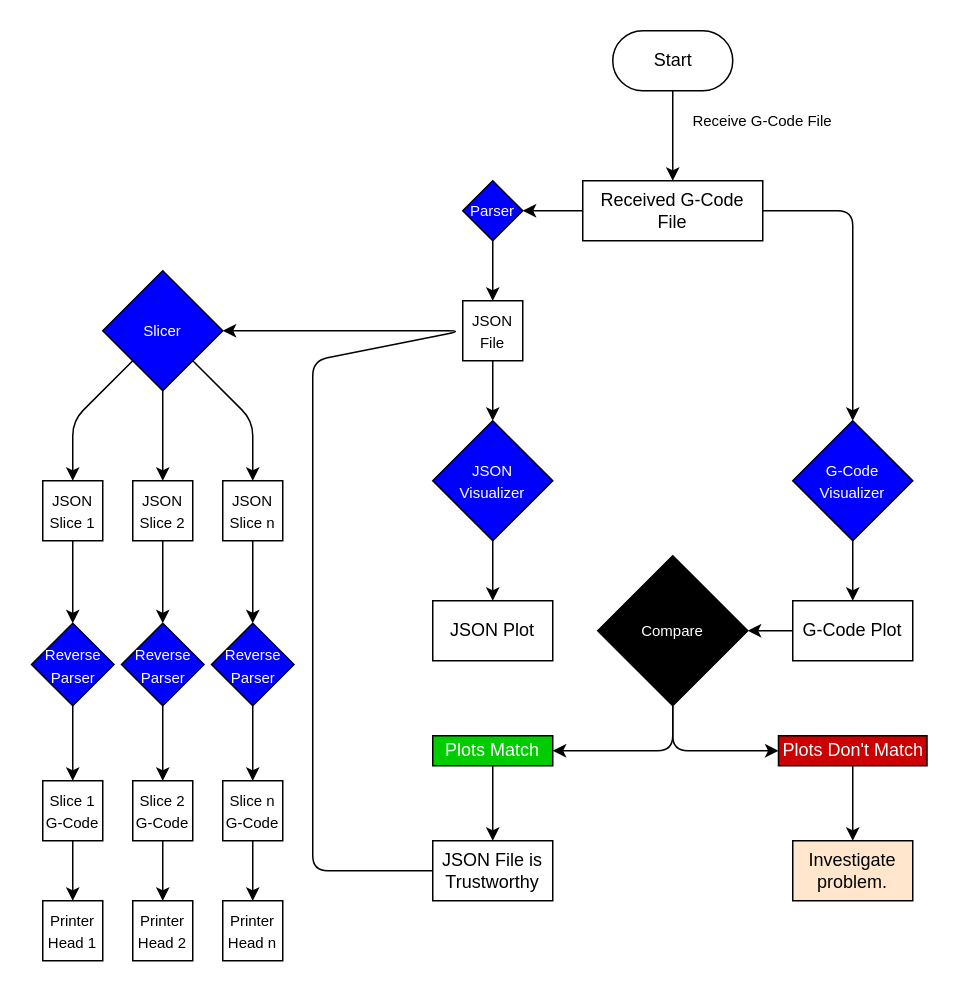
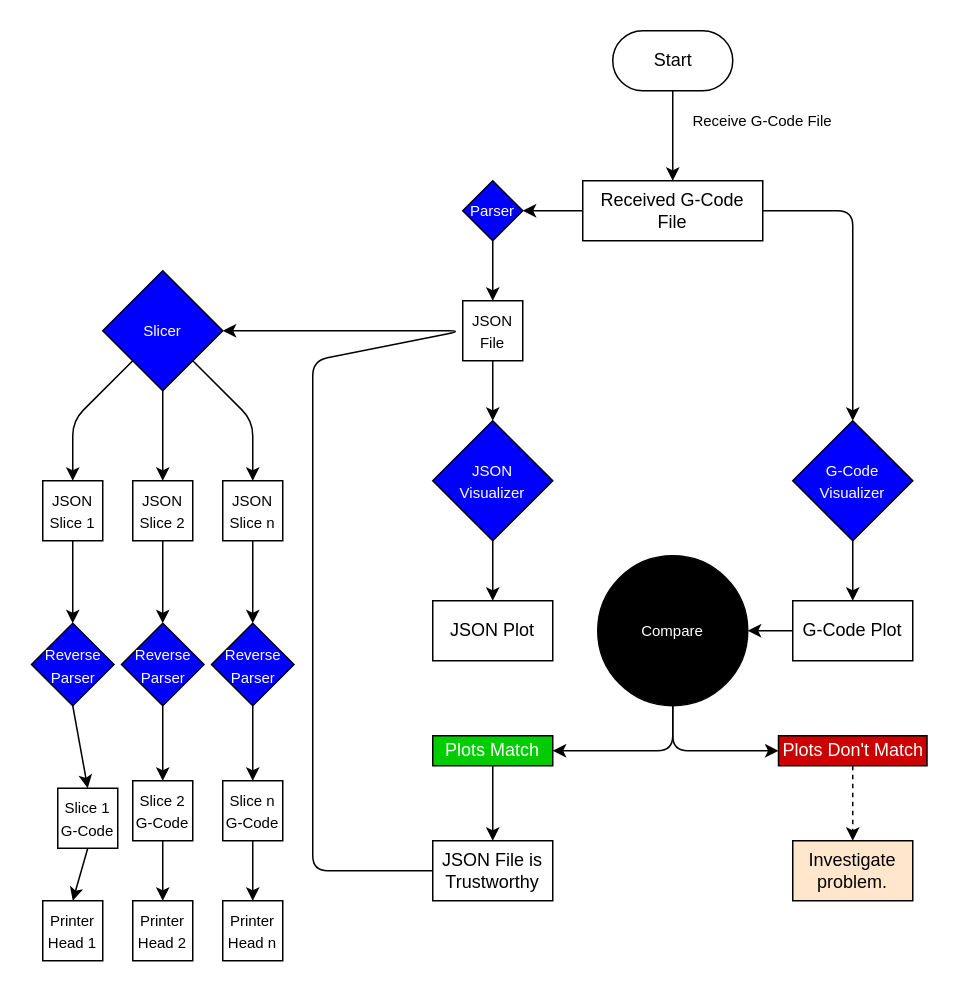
- <mxCell id="13" value="&lt;font style=&quot;font-size: 10px&quot;&gt;Compare&lt;/font&gt;" style="rhombus;whiteSpace=wrap;html=1;fontColor=#FFFFFF;fillColor=#000000;" vertex="1" parent="1"><mxGeometry x="398" y="370" width="100" height="100" as="geometry" /></mxCell>
+ <mxCell id="13" value="&lt;font style=&quot;font-size: 10px&quot;&gt;Compare&lt;/font&gt;" style="ellipse;whiteSpace=wrap;html=1;fontColor=#FFFFFF;fillColor=#000000;" vertex="1" parent="1"><mxGeometry x="398" y="370" width="100" height="100" as="geometry" /></mxCell>
- <mxCell id="25" value="" style="endArrow=classic;html=1;exitX=0.5;exitY=1;exitDx=0;exitDy=0;entryX=0.5;entryY=0;entryDx=0;entryDy=0;" edge="1" parent="1" source="17" target="18"><mxGeometry width="50" height="50" relative="1" as="geometry"><mxPoint x="498" y="560" as="sourcePoint" /><mxPoint x="468" y="560" as="targetPoint" /><Array as="points" /></mxGeometry></mxCell>
+ <mxCell id="25" value="" style="endArrow=classic;html=1;exitX=0.5;exitY=1;exitDx=0;exitDy=0;entryX=0.5;entryY=0;entryDx=0;entryDy=0;dashed=1;" edge="1" parent="1" source="17" target="18"><mxGeometry width="50" height="50" relative="1" as="geometry"><mxPoint x="498" y="560" as="sourcePoint" /><mxPoint x="468" y="560" as="targetPoint" /><Array as="points" /></mxGeometry></mxCell>
- <mxCell id="42" value="&lt;font style=&quot;font-size: 10px&quot;&gt;Slice 1 G-Code&lt;/font&gt;" style="rounded=0;whiteSpace=wrap;html=1;" vertex="1" parent="1"><mxGeometry x="28" y="520" width="40" height="40" as="geometry" /></mxCell>
+ <mxCell id="42" value="&lt;font style=&quot;font-size: 10px&quot;&gt;Slice 1 G-Code&lt;/font&gt;" style="rounded=0;whiteSpace=wrap;html=1;" vertex="1" parent="1"><mxGeometry x="38" y="525" width="40" height="40" as="geometry" /></mxCell>
